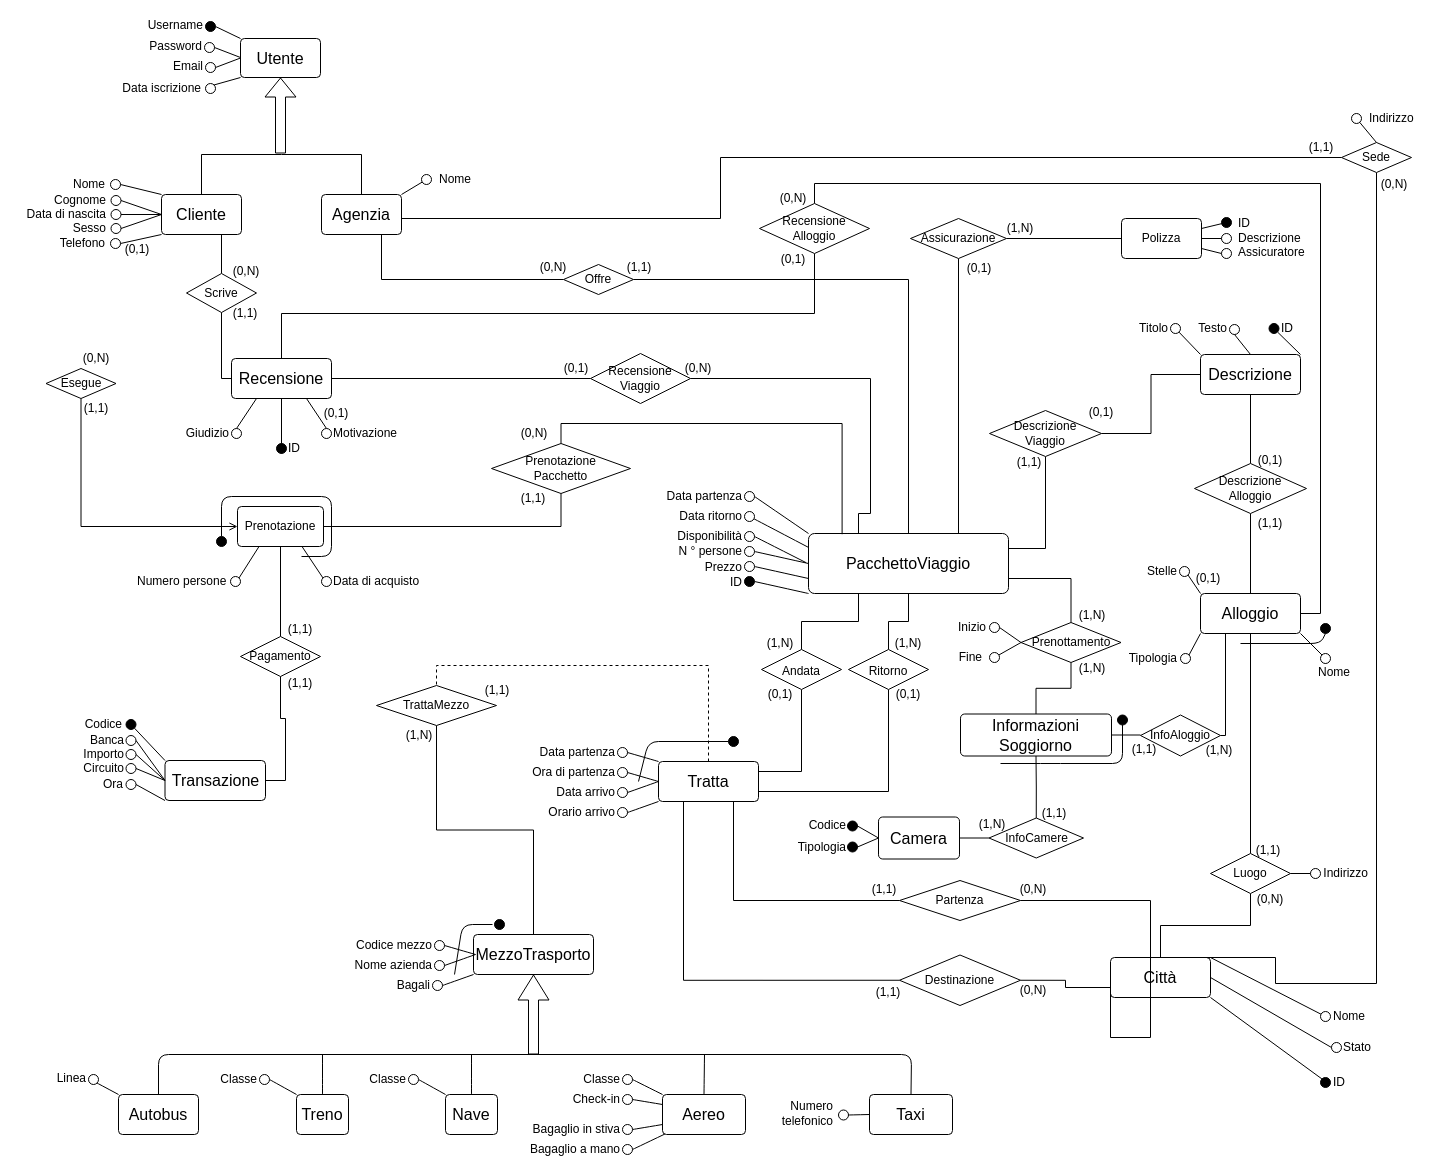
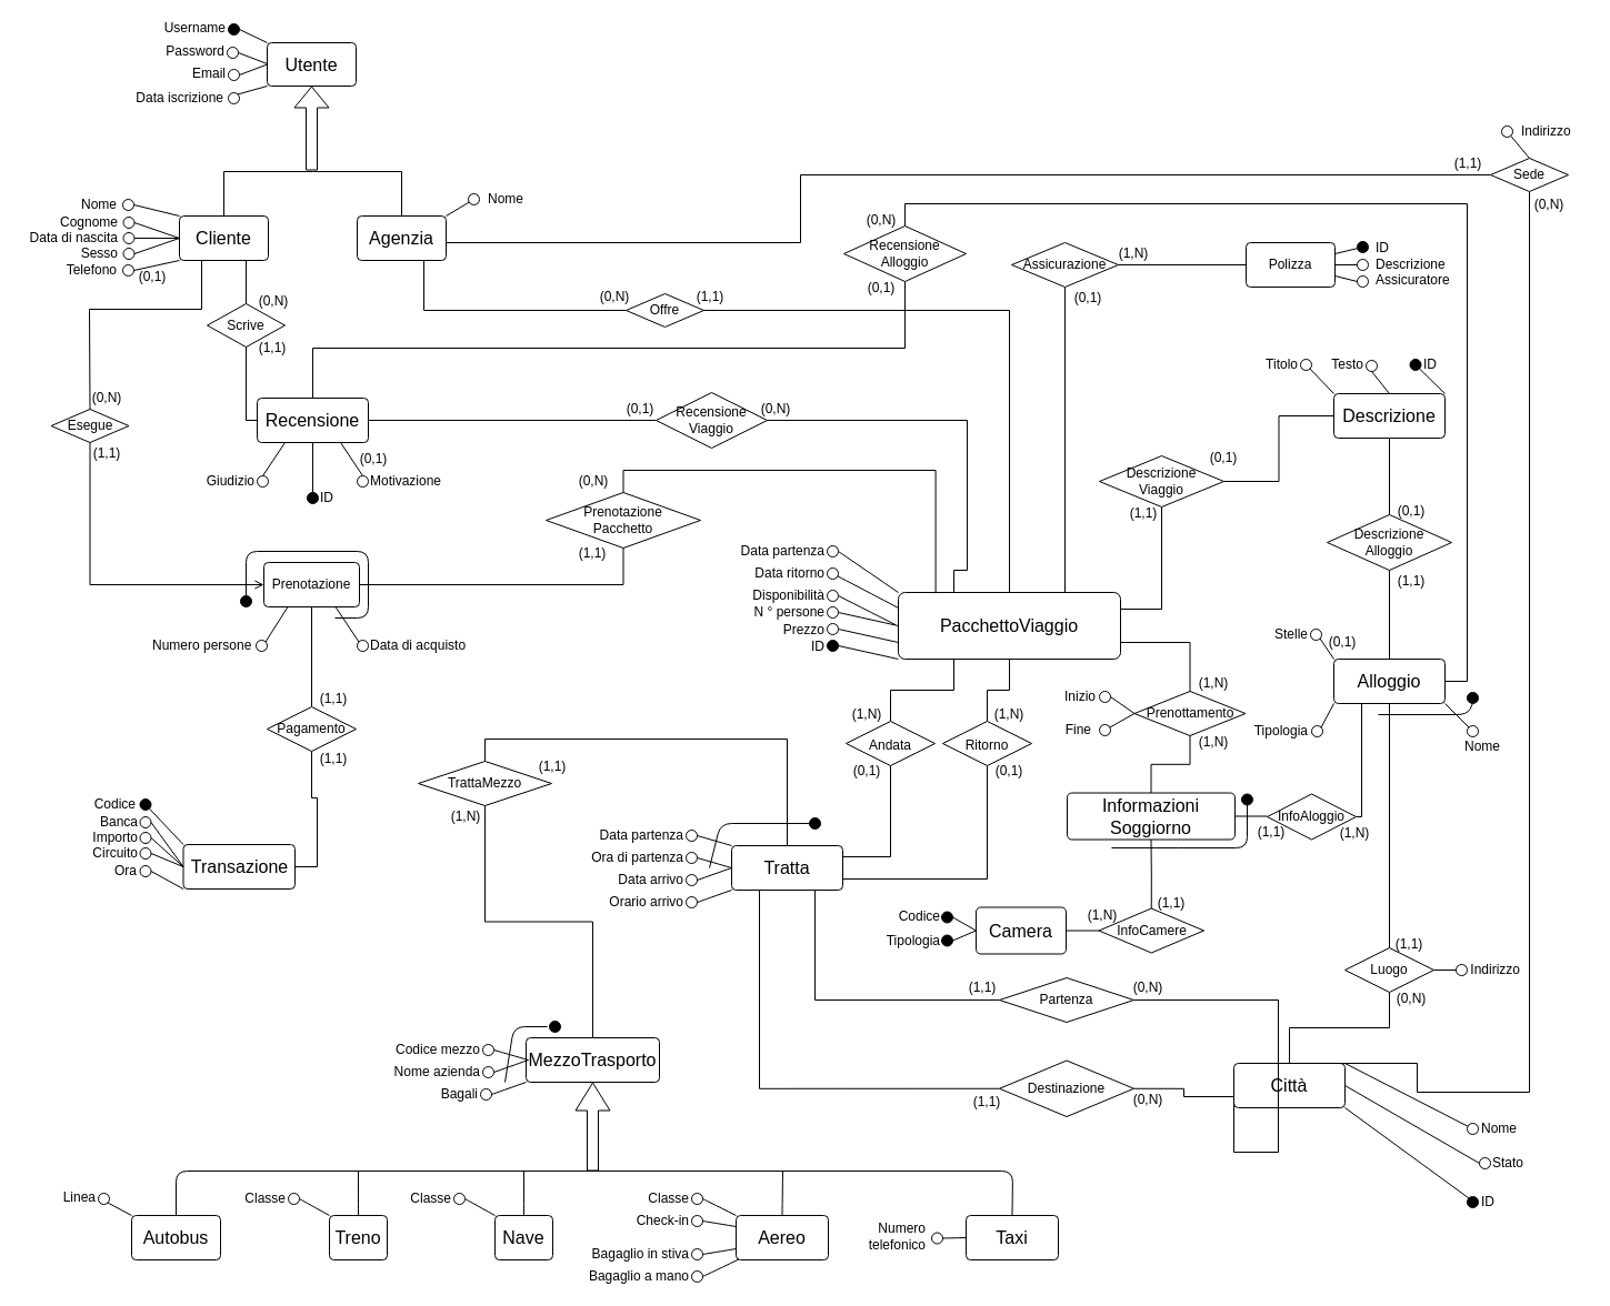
+ <mxCell id="171" value="" style="endArrow=none;html=1;rounded=0;exitX=0.5;exitY=0;exitDx=0;exitDy=0;entryX=0.25;entryY=1;entryDx=0;entryDy=0;" parent="1" source="170" target="120" edge="1"><mxGeometry width="50" height="50" relative="1" as="geometry"><mxPoint x="171" y="358" as="sourcePoint" /><mxPoint x="221" y="308" as="targetPoint" /><Array as="points"><mxPoint x="80" y="278" /><mxPoint x="181" y="278" /></Array></mxGeometry></mxCell>
- <mxCell id="26" style="edgeStyle=orthogonalEdgeStyle;rounded=0;orthogonalLoop=1;jettySize=auto;html=1;exitX=0.5;exitY=0;exitDx=0;exitDy=0;entryX=0.5;entryY=0;entryDx=0;entryDy=0;endArrow=none;endFill=0;dashed=1;" parent="1" source="27" target="41" edge="1"><mxGeometry relative="1" as="geometry" /></mxCell>
+ <mxCell id="26" style="edgeStyle=orthogonalEdgeStyle;rounded=0;orthogonalLoop=1;jettySize=auto;html=1;exitX=0.5;exitY=0;exitDx=0;exitDy=0;entryX=0.5;entryY=0;entryDx=0;entryDy=0;endArrow=none;endFill=0;" parent="1" source="27" target="41" edge="1"><mxGeometry relative="1" as="geometry" /></mxCell>
